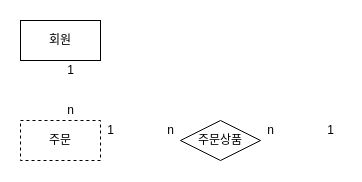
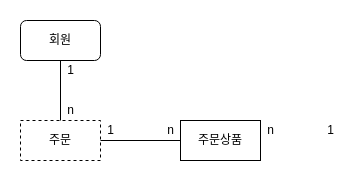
- <mxCell id="2" value="회원" style="rounded=0;whiteSpace=wrap;html=1;" vertex="1" parent="1"><mxGeometry x="20" y="20" width="80" height="40" as="geometry" /></mxCell>
+ <mxCell id="2" value="회원" style="whiteSpace=wrap;html=1;rounded=1;" vertex="1" parent="1"><mxGeometry x="20" y="20" width="80" height="40" as="geometry" /></mxCell>
+ <mxCell id="4" value="" style="endArrow=none;html=1;entryX=0.5;entryY=1;entryDx=0;entryDy=0;" edge="1" parent="1" source="3" target="2"><mxGeometry width="50" height="50" relative="1" as="geometry"><mxPoint x="160" y="260" as="sourcePoint" /><mxPoint x="210" y="210" as="targetPoint" /></mxGeometry></mxCell>
+ <mxCell id="8" value="" style="endArrow=none;html=1;entryX=0;entryY=0.5;entryDx=0;entryDy=0;exitX=1;exitY=0.5;exitDx=0;exitDy=0;" edge="1" parent="1" source="3" target="7"><mxGeometry width="50" height="50" relative="1" as="geometry"><mxPoint x="70" y="130" as="sourcePoint" /><mxPoint x="70" y="80" as="targetPoint" /></mxGeometry></mxCell>
- <mxCell id="7" value="주문상품" style="rhombus;whiteSpace=wrap;html=1;" vertex="1" parent="1"><mxGeometry x="180" y="120" width="80" height="40" as="geometry" /></mxCell>
+ <mxCell id="7" value="주문상품" style="rounded=0;whiteSpace=wrap;html=1;" vertex="1" parent="1"><mxGeometry x="180" y="120" width="80" height="40" as="geometry" /></mxCell>
